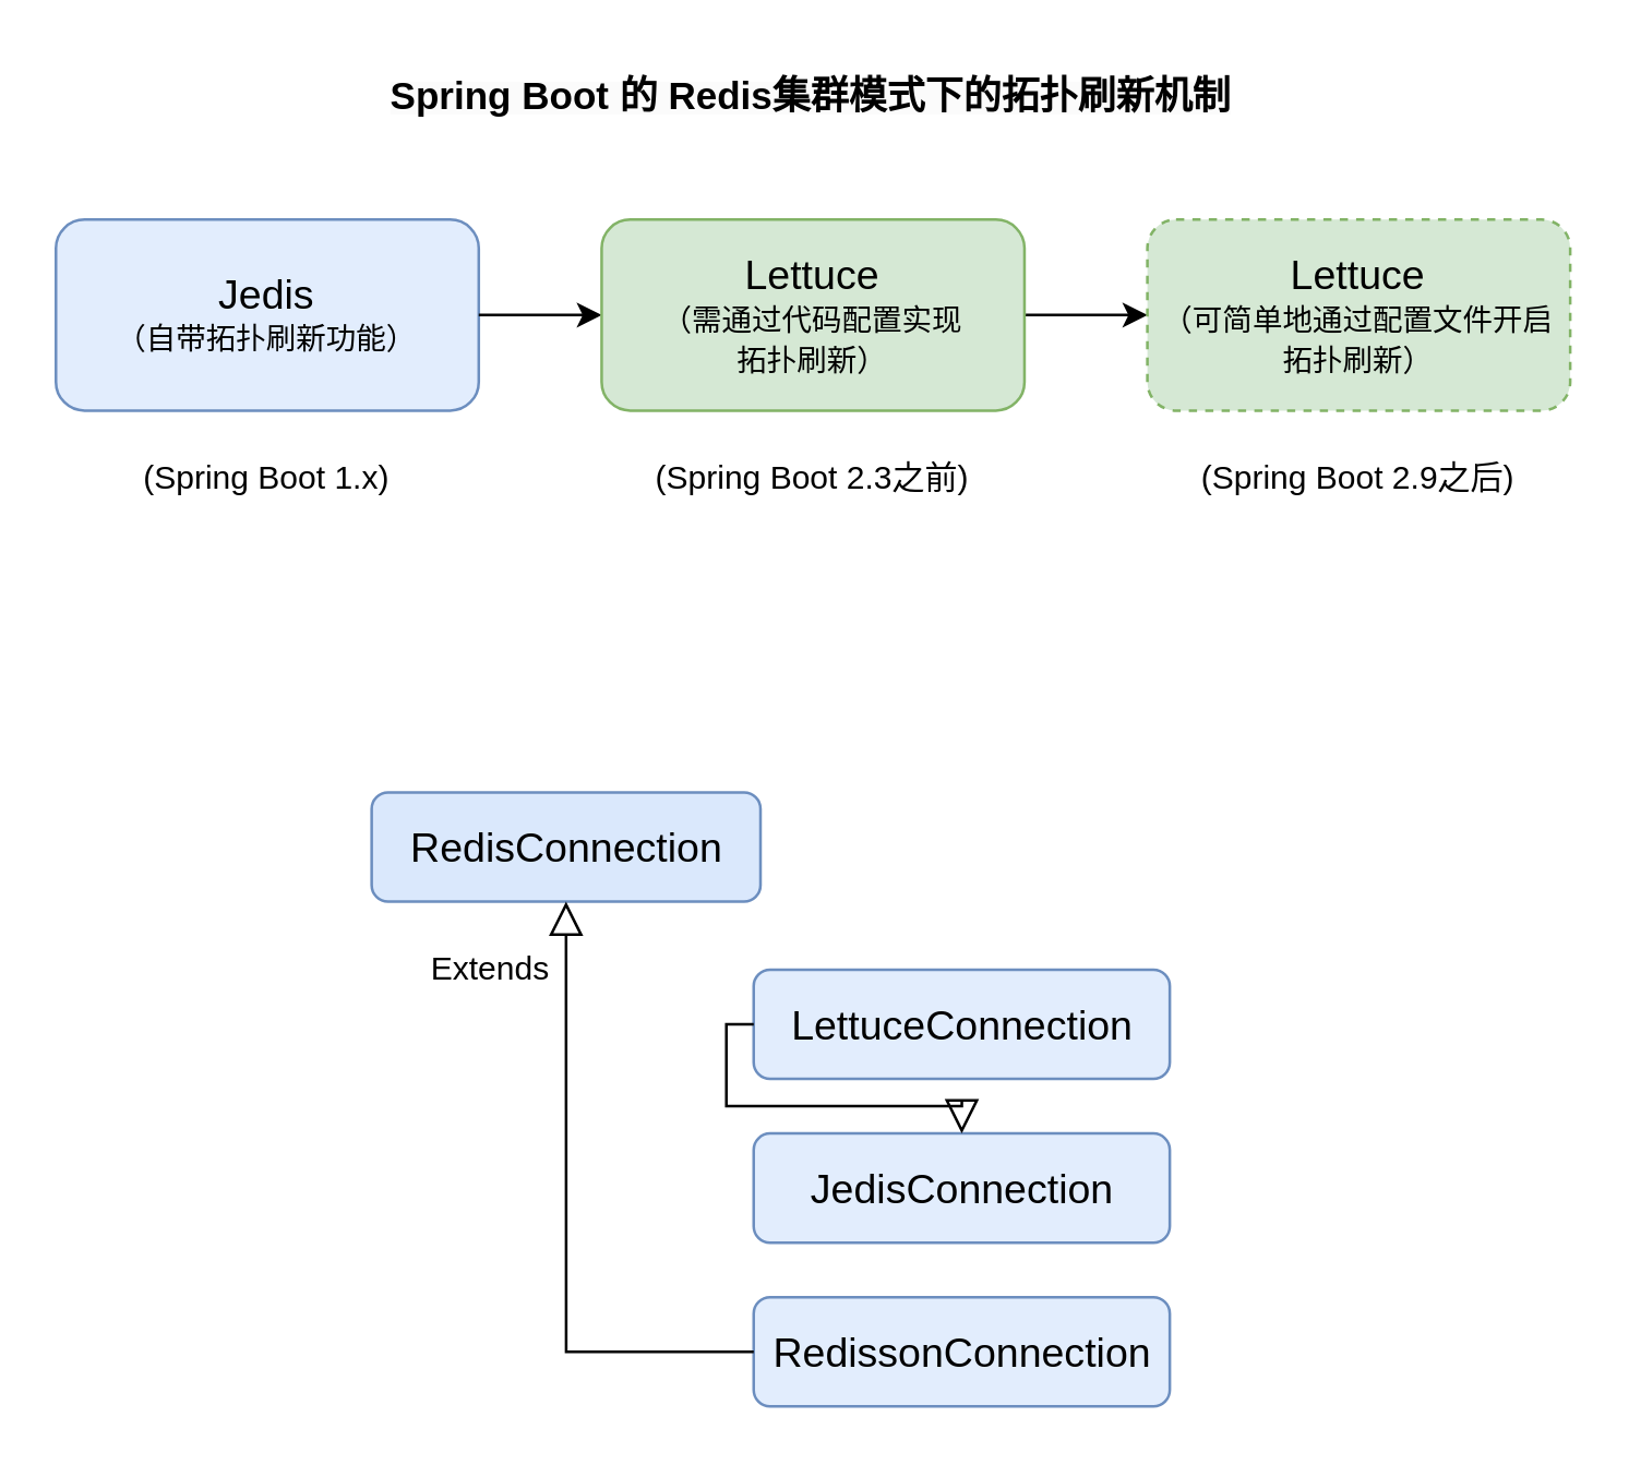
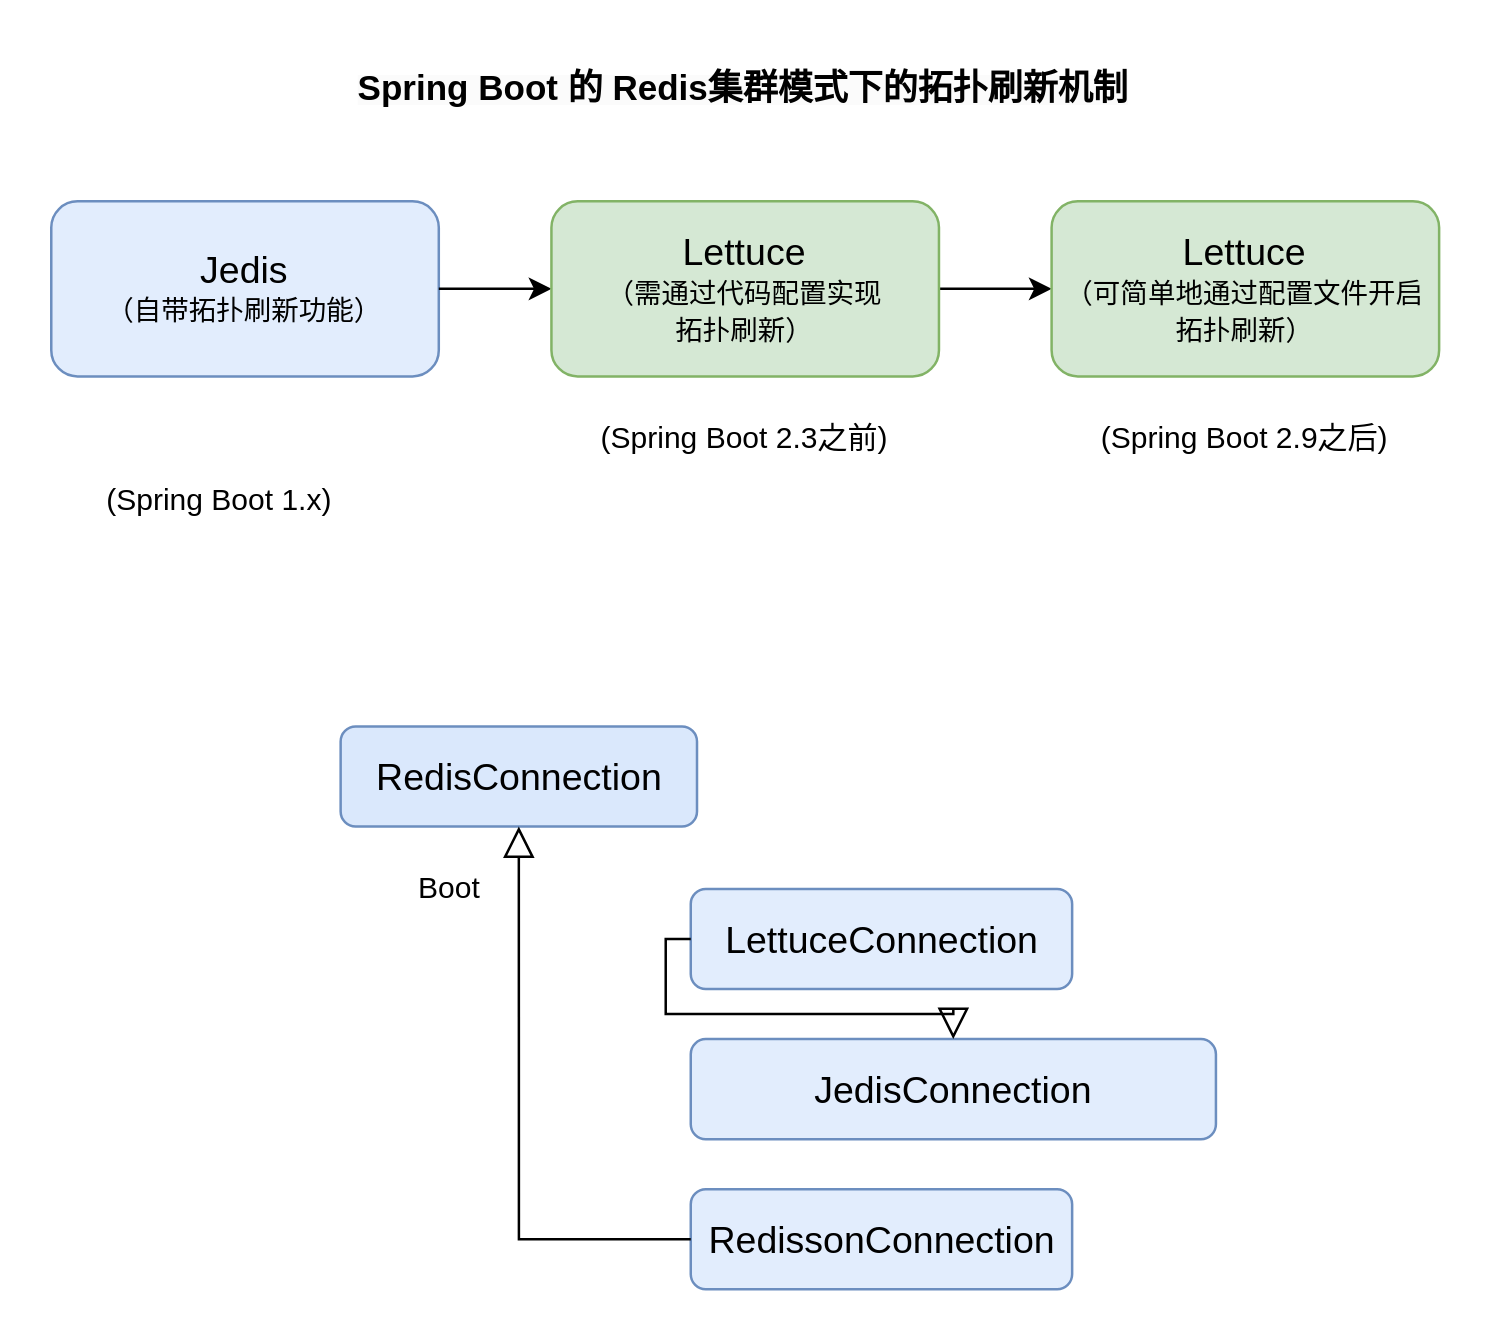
- <mxCell id="16" value="&lt;font style=&quot;&quot;&gt;&lt;span style=&quot;font-size: 15px;&quot;&gt;Lettuce&lt;/span&gt;&lt;br&gt;&lt;font style=&quot;font-size: 11px;&quot;&gt;（可简单地通过配置文件开启&lt;br&gt;拓扑刷新）&lt;/font&gt;&lt;br&gt;&lt;/font&gt;" style="rounded=1;whiteSpace=wrap;html=1;verticalAlign=middle;fillColor=#d5e8d4;strokeColor=#82b366;dashed=1;" vertex="1" parent="1"><mxGeometry x="420" y="80" width="154.96" height="70" as="geometry" /></mxCell>
+ <mxCell id="16" value="&lt;font style=&quot;&quot;&gt;&lt;span style=&quot;font-size: 15px;&quot;&gt;Lettuce&lt;/span&gt;&lt;br&gt;&lt;font style=&quot;font-size: 11px;&quot;&gt;（可简单地通过配置文件开启&lt;br&gt;拓扑刷新）&lt;/font&gt;&lt;br&gt;&lt;/font&gt;" style="rounded=1;whiteSpace=wrap;html=1;verticalAlign=middle;fillColor=#d5e8d4;strokeColor=#82b366;" vertex="1" parent="1"><mxGeometry x="420" y="80" width="154.96" height="70" as="geometry" /></mxCell>
- <mxCell id="10" value="(Spring Boot 1.x)" style="text;html=1;align=center;verticalAlign=middle;resizable=0;points=[];autosize=1;strokeColor=none;fillColor=none;" vertex="1" parent="1"><mxGeometry x="42.48" y="160" width="110" height="30" as="geometry" /></mxCell>
+ <mxCell id="10" value="(Spring Boot 1.x)" style="text;html=1;align=center;verticalAlign=middle;resizable=0;points=[];autosize=1;strokeColor=none;fillColor=none;" vertex="1" parent="1"><mxGeometry x="32.48" y="185" width="110" height="30" as="geometry" /></mxCell>
- <mxCell id="8" value="Extends" style="text;html=1;align=center;verticalAlign=middle;resizable=0;points=[];autosize=1;strokeColor=none;fillColor=none;" parent="1" vertex="1"><mxGeometry x="144" y="340" width="70" height="30" as="geometry" /></mxCell>
+ <mxCell id="8" value="Boot" style="text;html=1;align=center;verticalAlign=middle;resizable=0;points=[];autosize=1;strokeColor=none;fillColor=none;" parent="1" vertex="1"><mxGeometry x="144" y="340" width="70" height="30" as="geometry" /></mxCell>
- <mxCell id="4" value="&lt;font style=&quot;font-size: 15px;&quot;&gt;JedisConnection&lt;/font&gt;" style="rounded=1;whiteSpace=wrap;html=1;verticalAlign=middle;fillColor=#E2EDFD;strokeColor=#6c8ebf;" parent="1" vertex="1"><mxGeometry x="275.71" y="415" width="152.5" height="40" as="geometry" /></mxCell>
+ <mxCell id="4" value="&lt;font style=&quot;font-size: 15px;&quot;&gt;JedisConnection&lt;/font&gt;" style="rounded=1;whiteSpace=wrap;html=1;verticalAlign=middle;fillColor=#E2EDFD;strokeColor=#6c8ebf;" parent="1" vertex="1"><mxGeometry x="275.71" y="415" width="210" height="40" as="geometry" /></mxCell>
